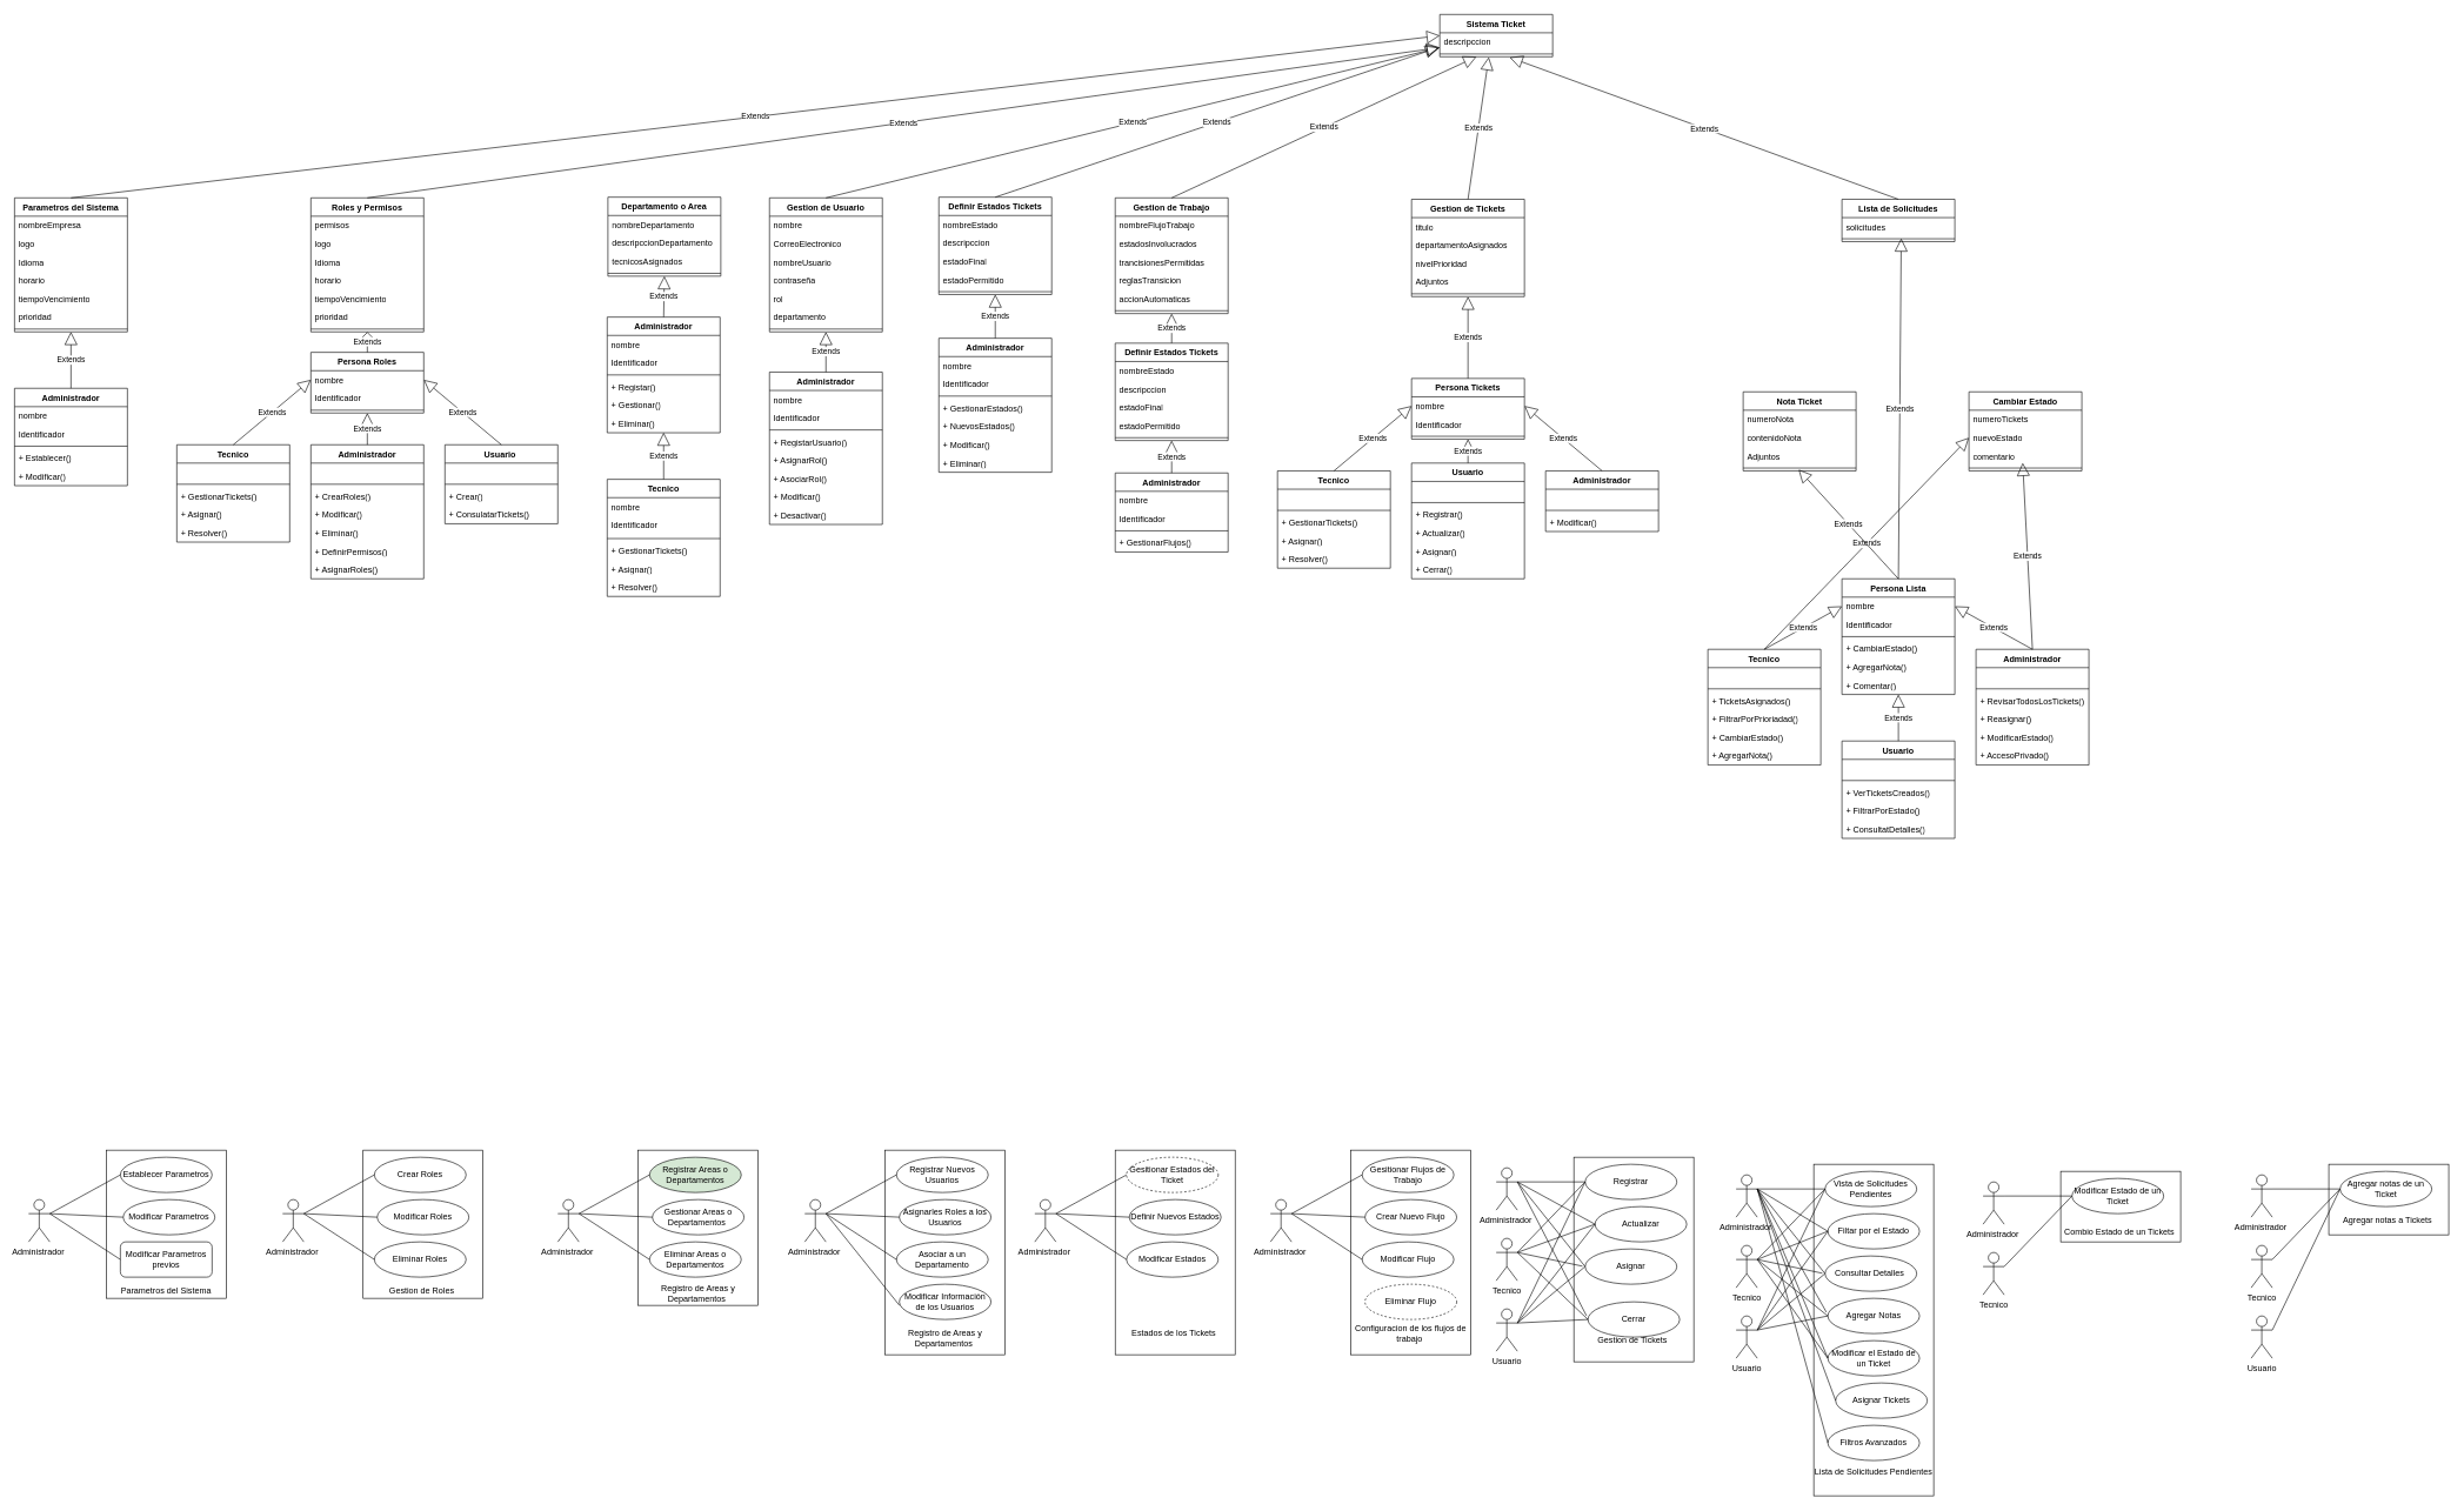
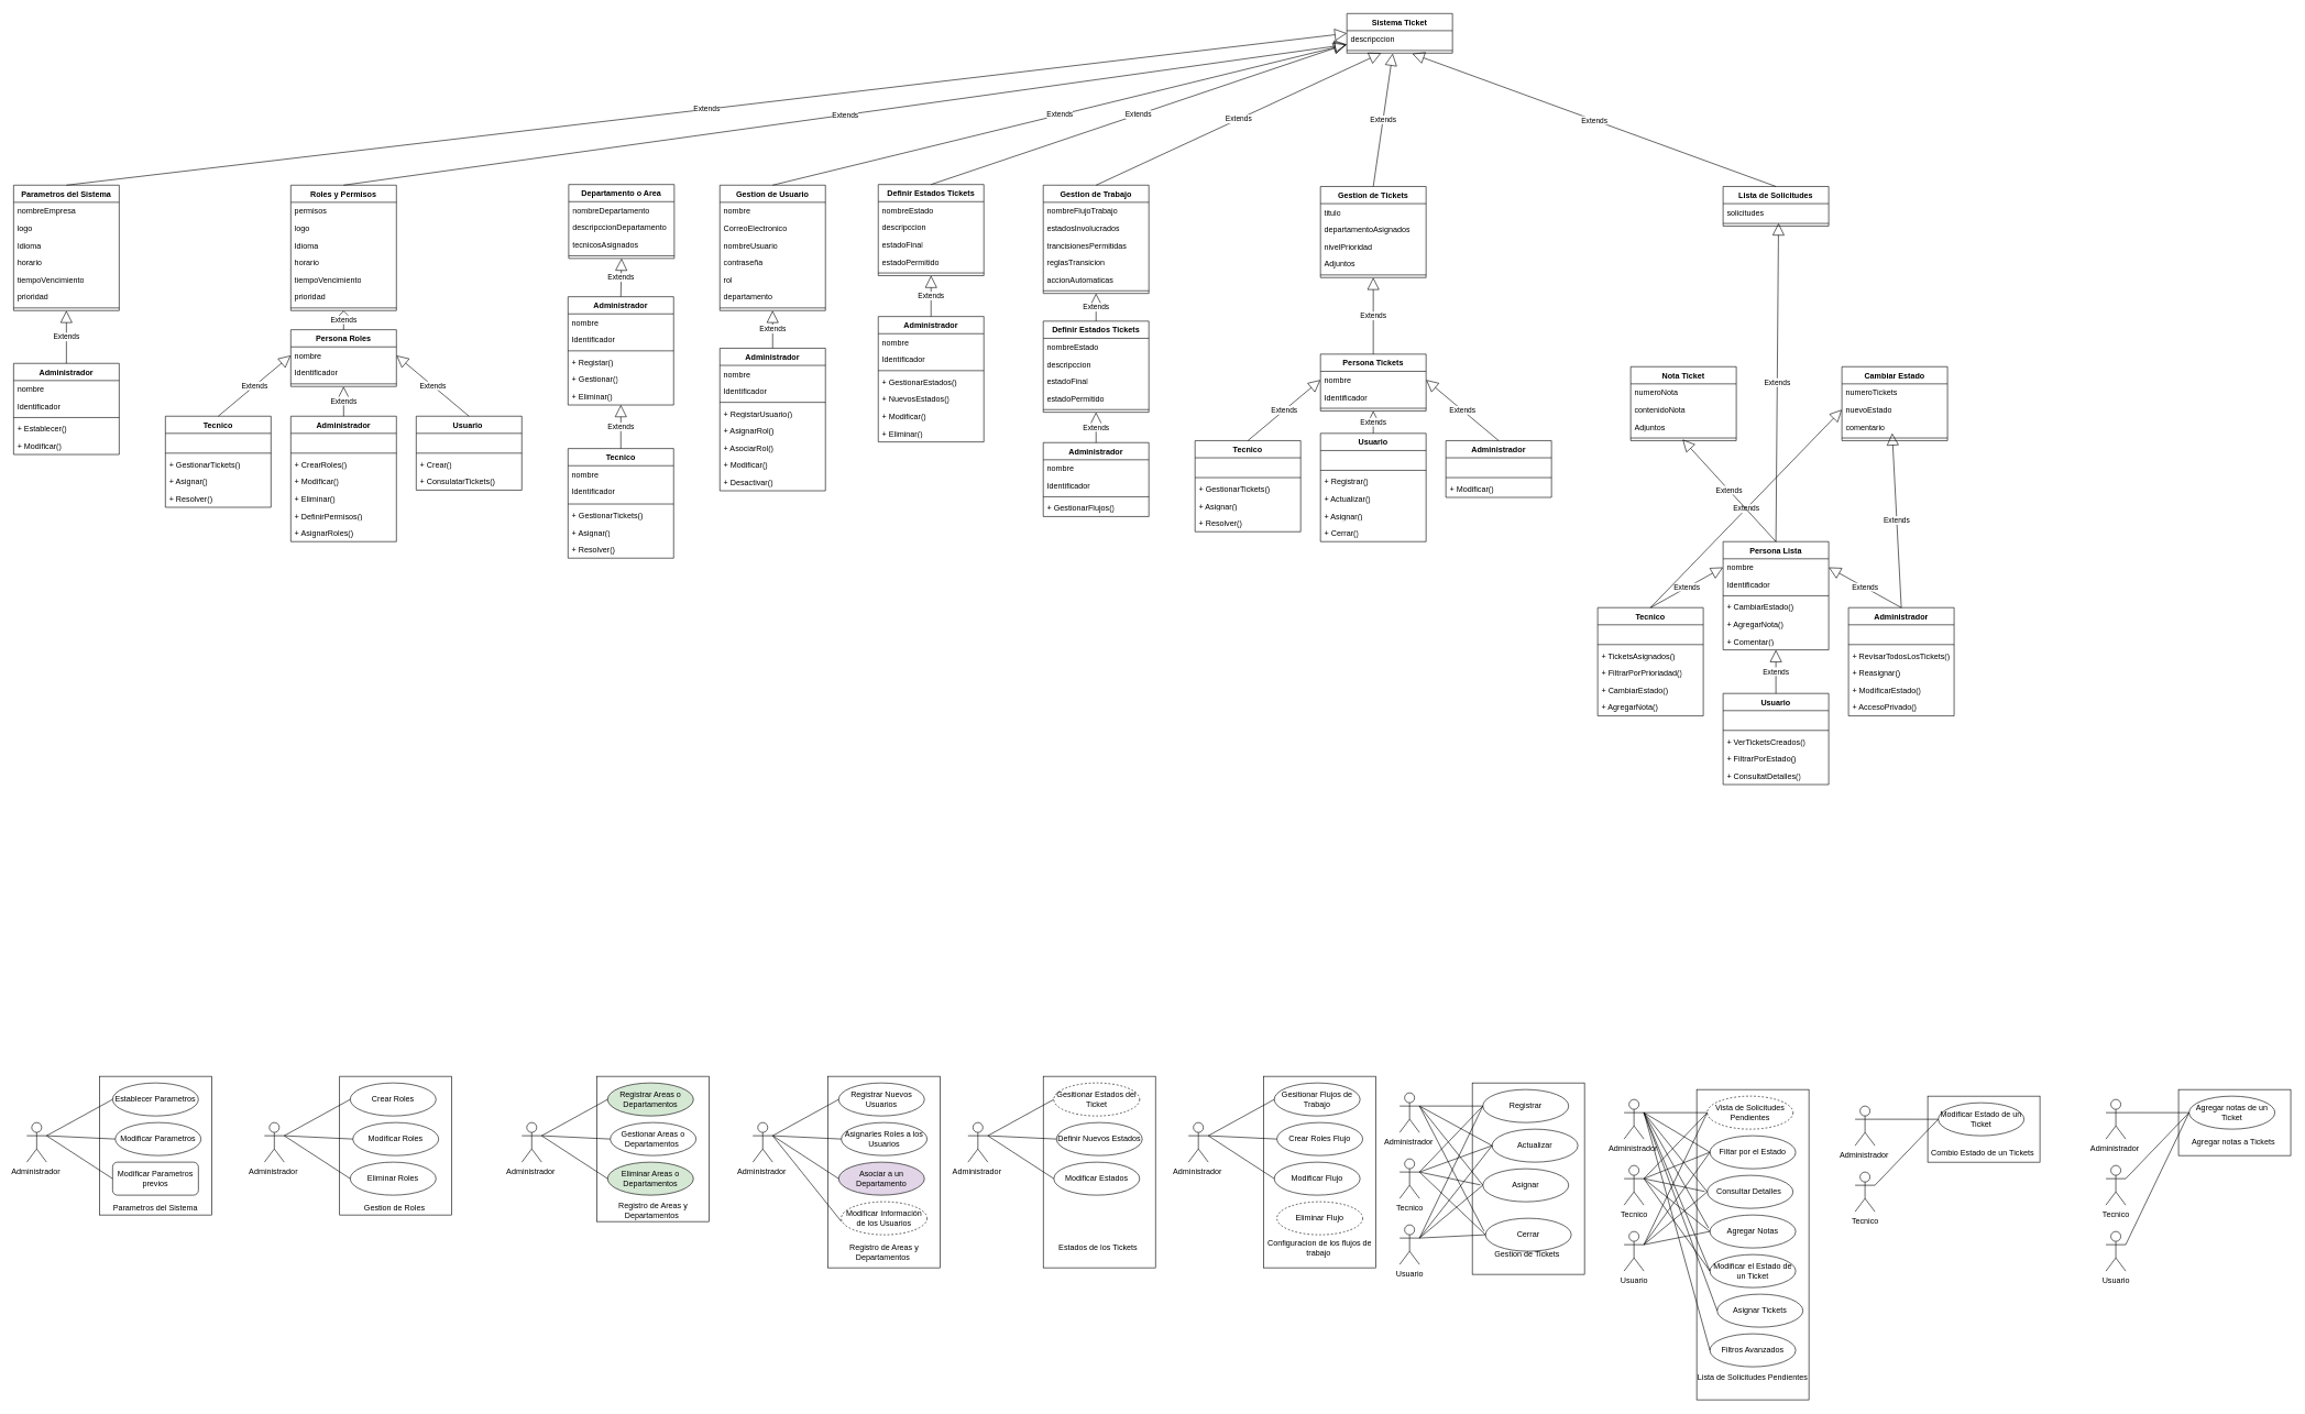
- <mxCell id="278" value="Vista de Solicitudes Pendientes" style="ellipse;whiteSpace=wrap;html=1;" vertex="1" parent="1"><mxGeometry x="2586" y="1660" width="130" height="50" as="geometry" /></mxCell>
+ <mxCell id="278" value="Vista de Solicitudes Pendientes" style="ellipse;whiteSpace=wrap;html=1;dashed=1;" vertex="1" parent="1"><mxGeometry x="2586" y="1660" width="130" height="50" as="geometry" /></mxCell>
- <mxCell id="250" value="Crear Nuevo Flujo" style="ellipse;whiteSpace=wrap;html=1;" vertex="1" parent="1"><mxGeometry x="1934" y="1700" width="130" height="50" as="geometry" /></mxCell>
+ <mxCell id="250" value="Crear Roles Flujo" style="ellipse;whiteSpace=wrap;html=1;" vertex="1" parent="1"><mxGeometry x="1934" y="1700" width="130" height="50" as="geometry" /></mxCell>
- <mxCell id="225" value="Eliminar Areas o Departamentos" style="ellipse;whiteSpace=wrap;html=1;" vertex="1" parent="1"><mxGeometry x="920" y="1760" width="130" height="50" as="geometry" /></mxCell>
+ <mxCell id="225" value="Eliminar Areas o Departamentos" style="ellipse;whiteSpace=wrap;html=1;fillColor=#d5e8d4;" vertex="1" parent="1"><mxGeometry x="920" y="1760" width="130" height="50" as="geometry" /></mxCell>
- <mxCell id="233" value="Asociar a un Departamento" style="ellipse;whiteSpace=wrap;html=1;" vertex="1" parent="1"><mxGeometry x="1270" y="1760" width="130" height="50" as="geometry" /></mxCell>
+ <mxCell id="233" value="Asociar a un Departamento" style="ellipse;whiteSpace=wrap;html=1;fillColor=#e1d5e7;" vertex="1" parent="1"><mxGeometry x="1270" y="1760" width="130" height="50" as="geometry" /></mxCell>
- <mxCell id="237" value="Modificar Información de los Usuarios" style="ellipse;whiteSpace=wrap;html=1;" vertex="1" parent="1"><mxGeometry x="1274" y="1820" width="130" height="50" as="geometry" /></mxCell>
+ <mxCell id="237" value="Modificar Información de los Usuarios" style="ellipse;whiteSpace=wrap;html=1;dashed=1;" vertex="1" parent="1"><mxGeometry x="1274" y="1820" width="130" height="50" as="geometry" /></mxCell>
